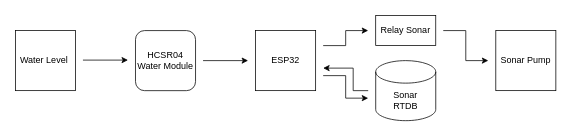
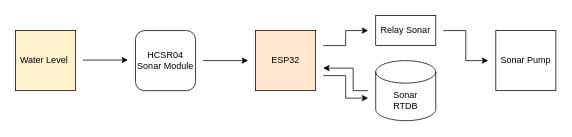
- <mxCell id="5" value="Water Level&amp;nbsp;" style="rounded=0;whiteSpace=wrap;html=1;" parent="1" vertex="1"><mxGeometry x="20" y="40" width="80" height="80" as="geometry" /></mxCell>
+ <mxCell id="5" value="Water Level&amp;nbsp;" style="rounded=0;whiteSpace=wrap;html=1;fillColor=#fff2cc;" parent="1" vertex="1"><mxGeometry x="20" y="40" width="80" height="80" as="geometry" /></mxCell>
- <mxCell id="2" value="HCSR04 Water Module" style="rounded=1;whiteSpace=wrap;html=1;" parent="1" vertex="1"><mxGeometry x="180" y="40" width="80" height="80" as="geometry" /></mxCell>
+ <mxCell id="2" value="HCSR04 Sonar Module" style="rounded=1;whiteSpace=wrap;html=1;" parent="1" vertex="1"><mxGeometry x="180" y="40" width="80" height="80" as="geometry" /></mxCell>
- <mxCell id="3" value="ESP32" style="rounded=0;whiteSpace=wrap;html=1;" parent="1" vertex="1"><mxGeometry x="340" y="40" width="80" height="80" as="geometry" /></mxCell>
+ <mxCell id="3" value="ESP32" style="rounded=0;whiteSpace=wrap;html=1;fillColor=#ffe6cc;" parent="1" vertex="1"><mxGeometry x="340" y="40" width="80" height="80" as="geometry" /></mxCell>
